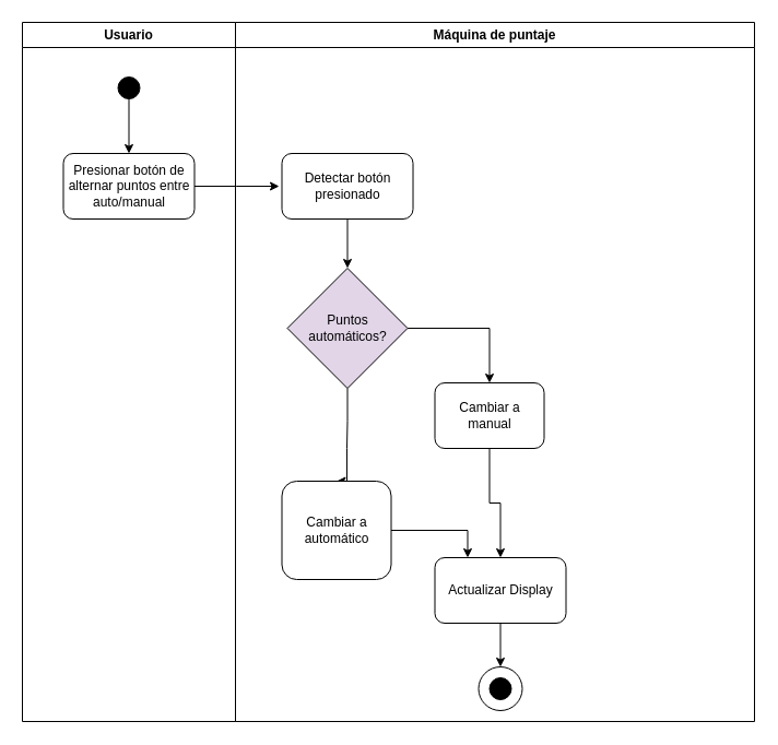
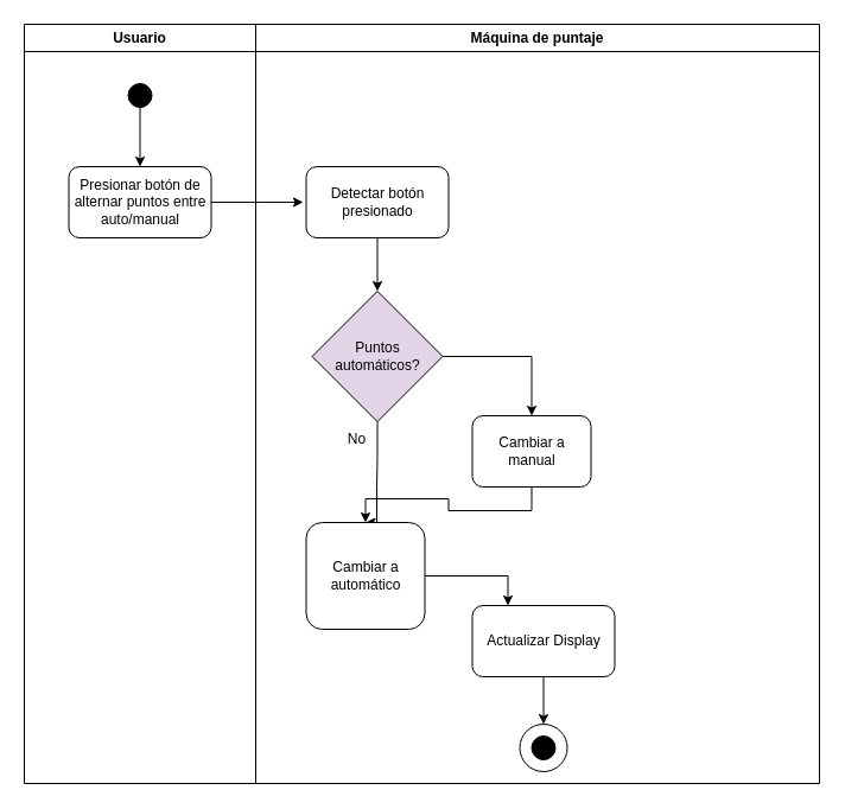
+ <mxCell id="11" value="No" style="text;html=1;align=center;verticalAlign=middle;resizable=0;points=[];autosize=1;strokeColor=none;fillColor=none;" parent="7" vertex="1"><mxGeometry x="65" y="335" width="40" height="30" as="geometry" /></mxCell>
- <mxCell id="14" style="edgeStyle=orthogonalEdgeStyle;rounded=0;orthogonalLoop=1;jettySize=auto;html=1;exitX=0.5;exitY=1;exitDx=0;exitDy=0;" edge="1" parent="7" source="15" target="13"><mxGeometry relative="1" as="geometry" /></mxCell>
+ <mxCell id="14" style="edgeStyle=orthogonalEdgeStyle;rounded=0;orthogonalLoop=1;jettySize=auto;html=1;exitX=0.5;exitY=1;exitDx=0;exitDy=0;" edge="1" parent="7" source="15" target="19"><mxGeometry relative="1" as="geometry" /></mxCell>
